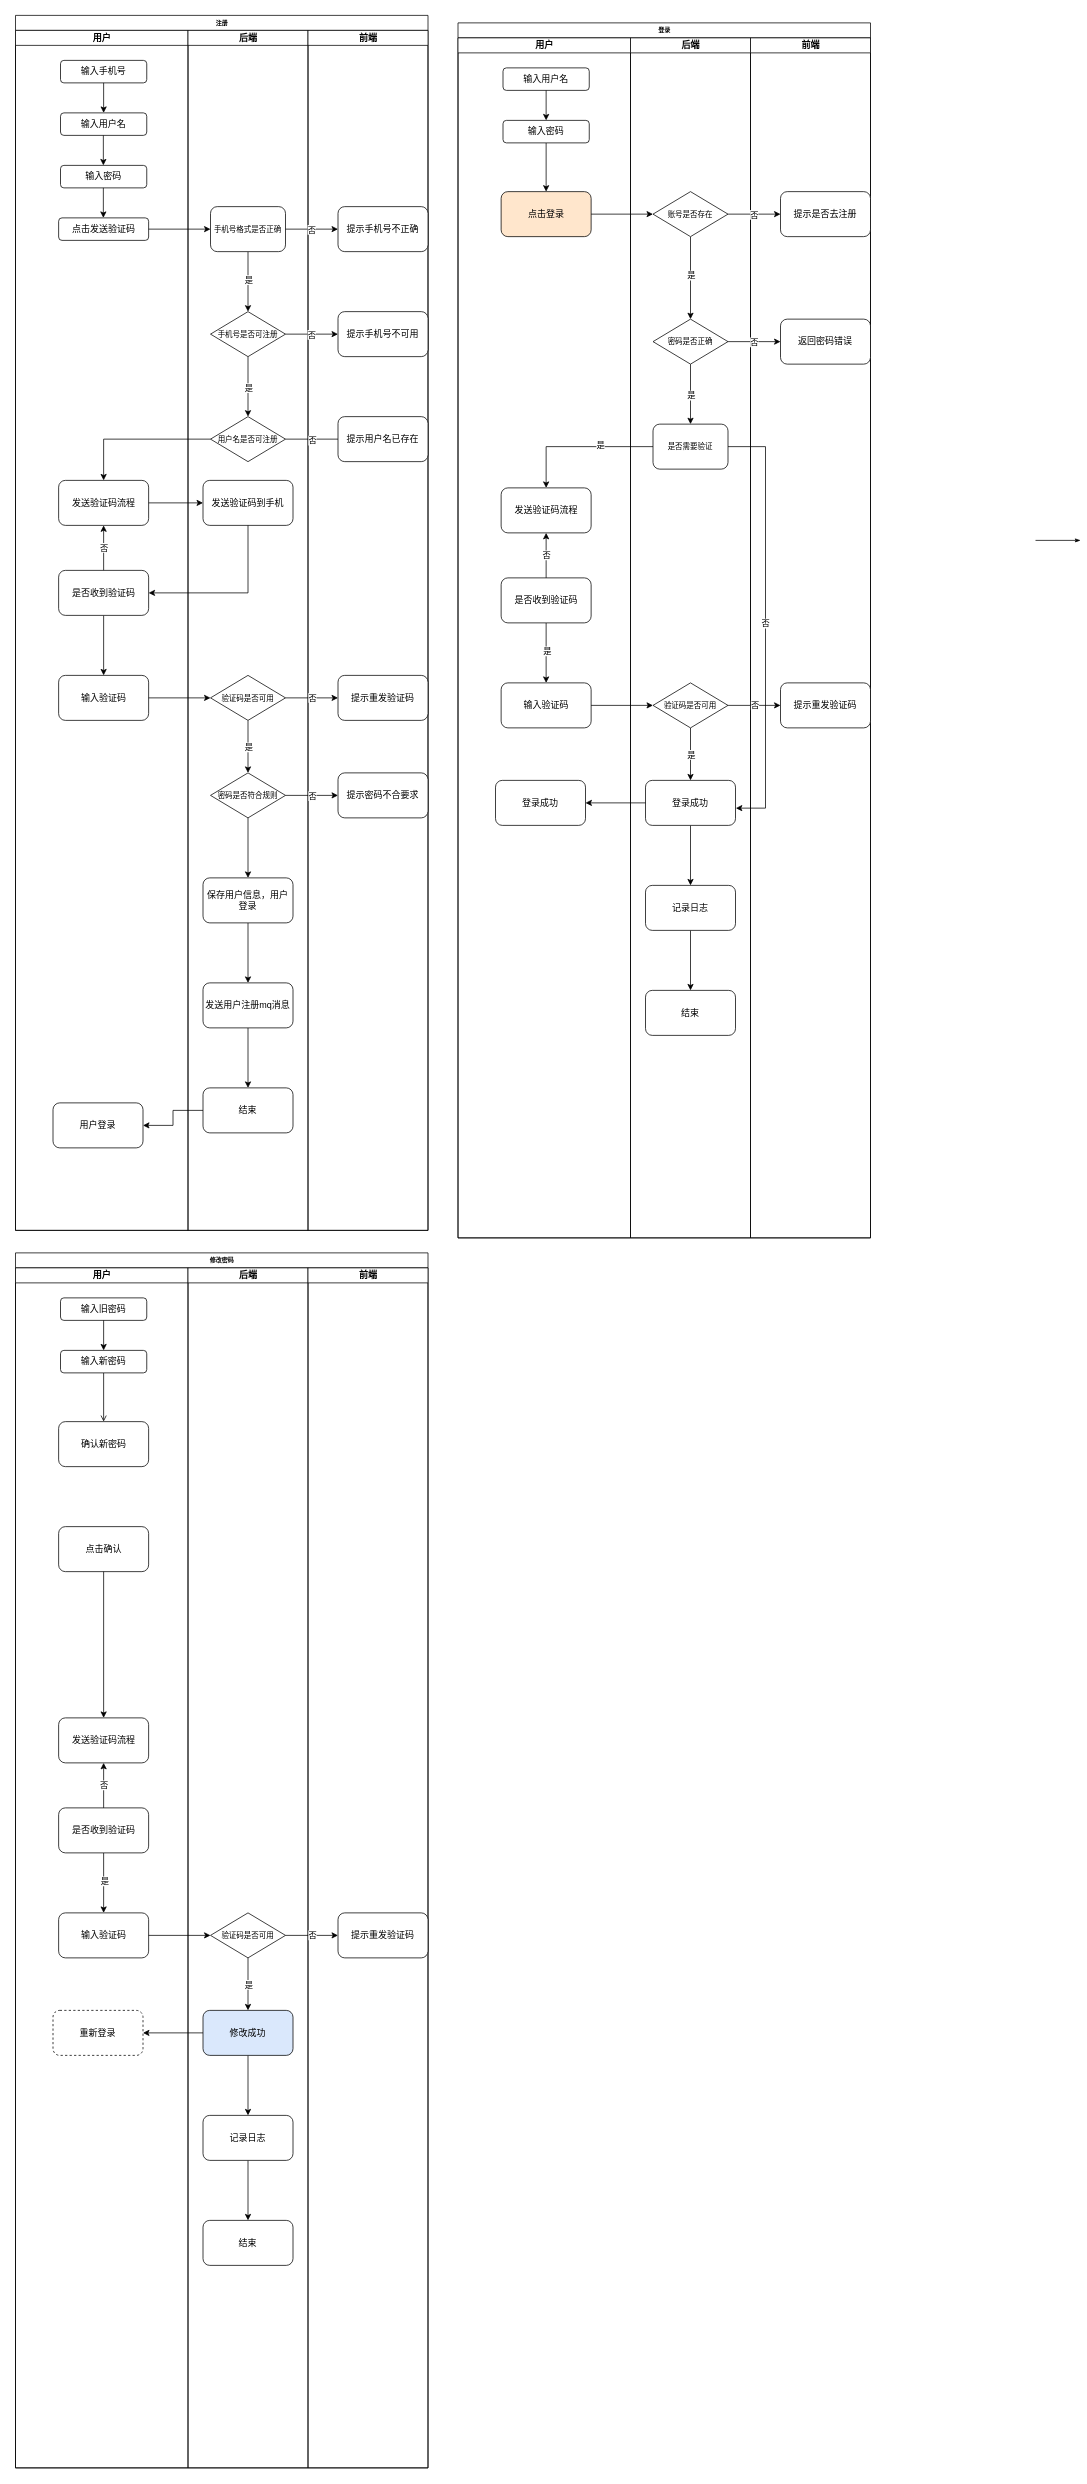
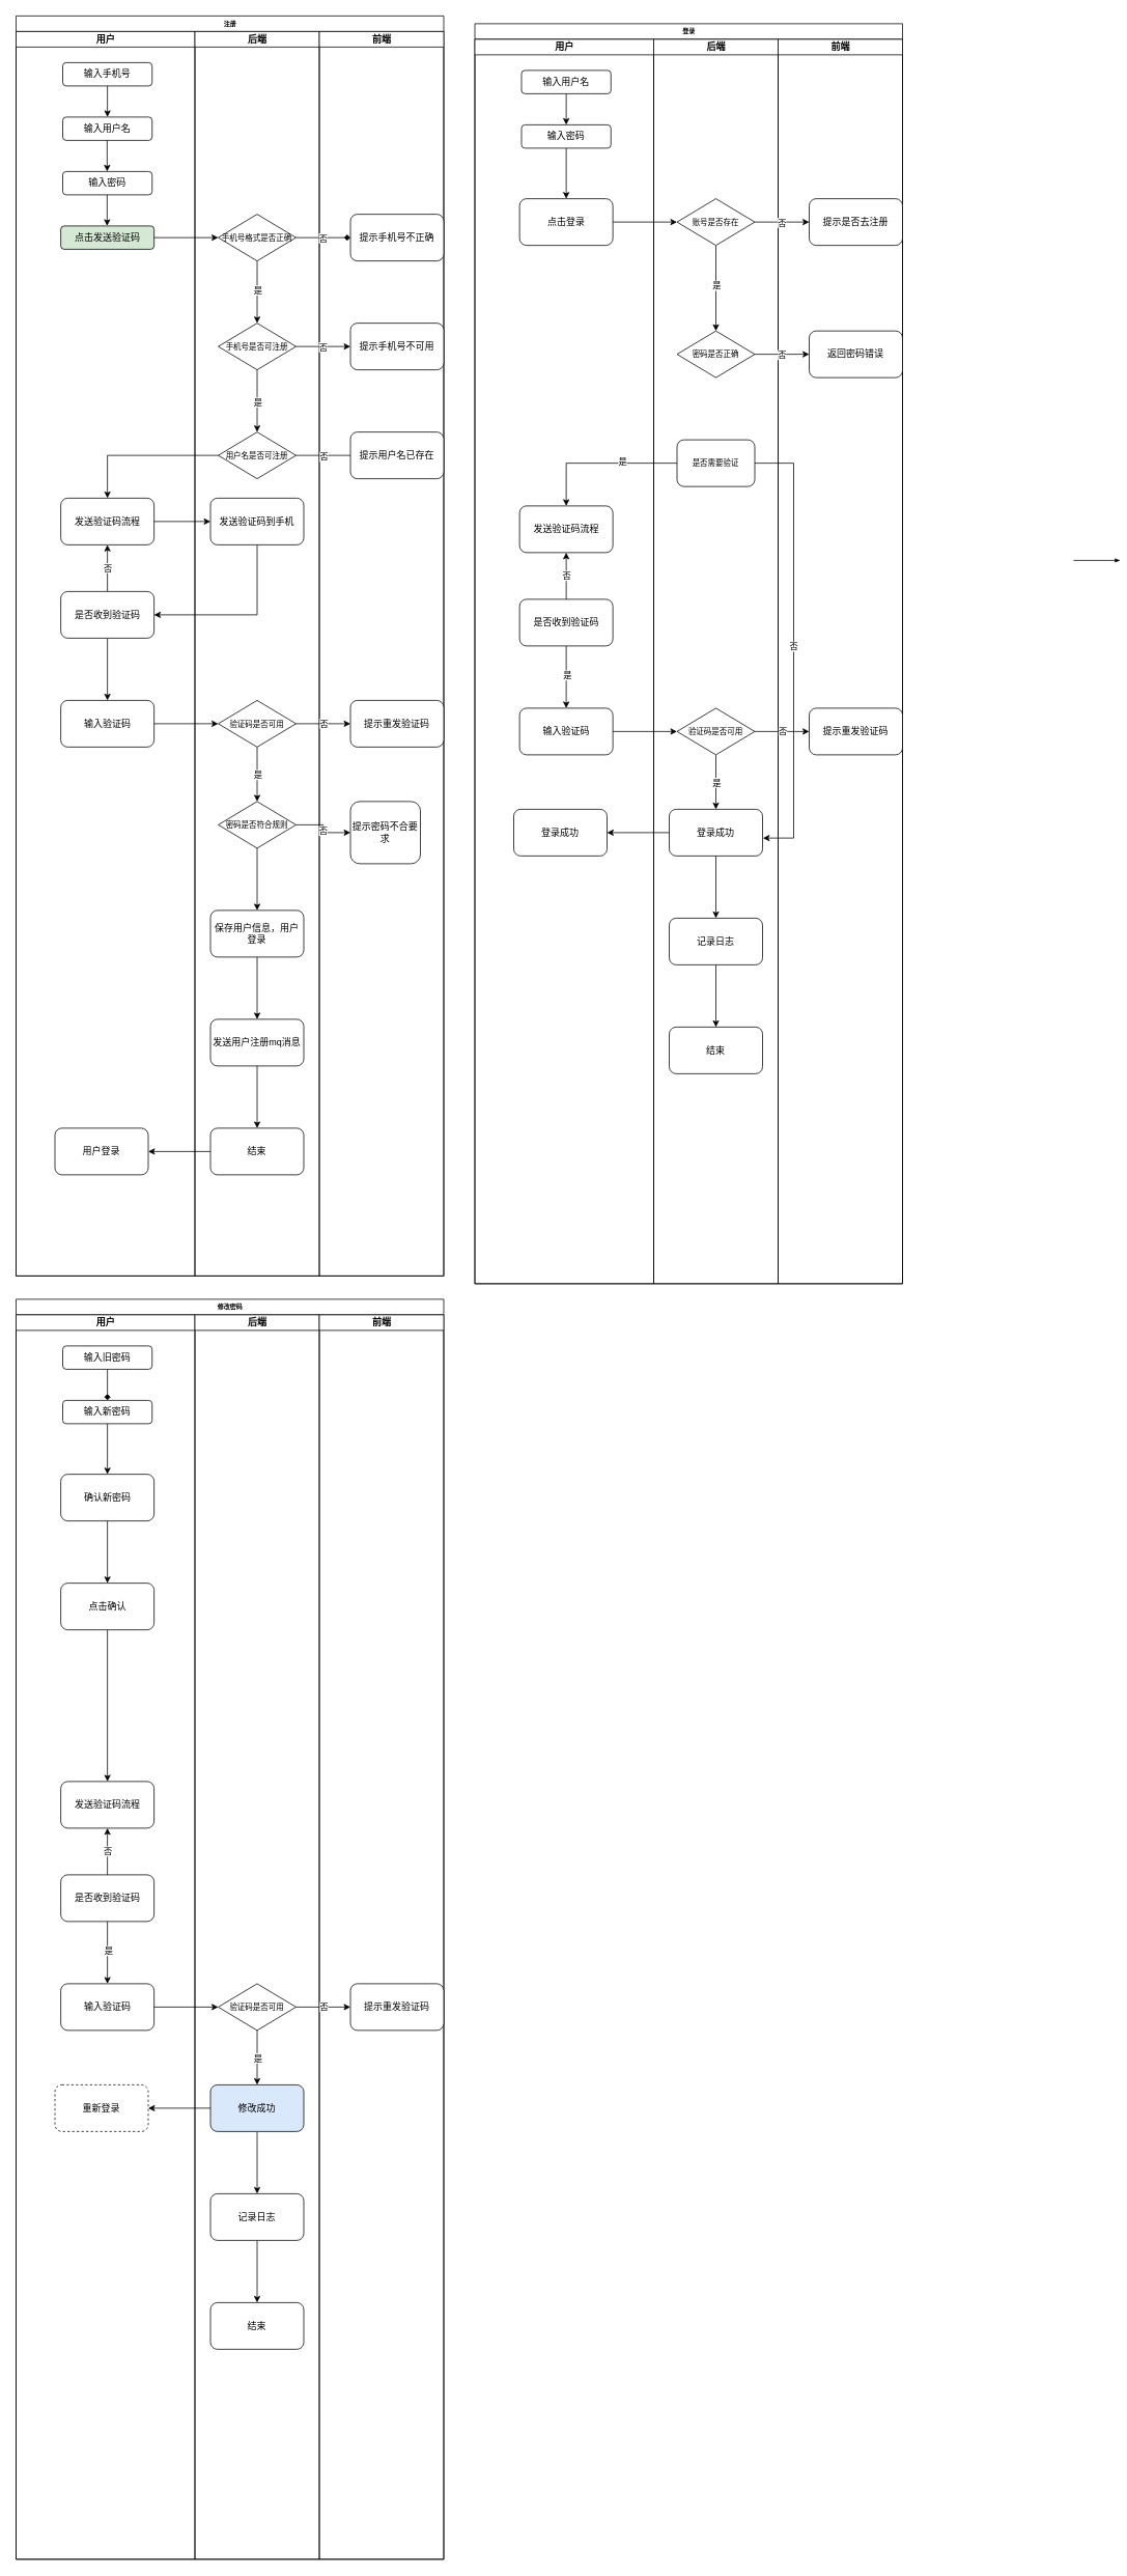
- <mxCell id="106" value="点击登录" style="whiteSpace=wrap;html=1;rounded=1;fillColor=#ffe6cc;" vertex="1" parent="94"><mxGeometry x="57.5" y="205" width="120" height="60" as="geometry" /></mxCell>
+ <mxCell id="106" value="点击登录" style="whiteSpace=wrap;html=1;rounded=1;" vertex="1" parent="94"><mxGeometry x="57.5" y="205" width="120" height="60" as="geometry" /></mxCell>
- <mxCell id="7" value="点击发送验证码" style="rounded=1;whiteSpace=wrap;html=1;" parent="3" vertex="1"><mxGeometry x="57.5" y="250" width="120" height="30" as="geometry" /></mxCell>
+ <mxCell id="7" value="点击发送验证码" style="rounded=1;whiteSpace=wrap;html=1;fillColor=#d5e8d4;" parent="3" vertex="1"><mxGeometry x="57.5" y="250" width="120" height="30" as="geometry" /></mxCell>
- <mxCell id="21" value="&lt;font style=&quot;font-size: 10px;&quot;&gt;手机号格式是否正确&lt;/font&gt;" style="whiteSpace=wrap;html=1;rounded=1;" parent="18" vertex="1"><mxGeometry x="30" y="235" width="100" height="60" as="geometry" /></mxCell>
+ <mxCell id="21" value="&lt;font style=&quot;font-size: 10px;&quot;&gt;手机号格式是否正确&lt;/font&gt;" style="rhombus;whiteSpace=wrap;html=1;" parent="18" vertex="1"><mxGeometry x="30" y="235" width="100" height="60" as="geometry" /></mxCell>
- <mxCell id="44" value="" style="edgeStyle=orthogonalEdgeStyle;rounded=0;orthogonalLoop=1;jettySize=auto;html=1;" parent="2" source="21" target="38" edge="1"><mxGeometry relative="1" as="geometry" /></mxCell>
+ <mxCell id="44" value="" style="edgeStyle=orthogonalEdgeStyle;rounded=0;orthogonalLoop=1;jettySize=auto;html=1;endArrow=diamond;" parent="2" source="21" target="38" edge="1"><mxGeometry relative="1" as="geometry" /></mxCell>
- <mxCell id="112" value="" style="edgeStyle=orthogonalEdgeStyle;rounded=0;orthogonalLoop=1;jettySize=auto;html=1;" edge="1" parent="108" source="114" target="115"><mxGeometry relative="1" as="geometry" /></mxCell>
- <mxCell id="113" value="是" style="edgeLabel;html=1;align=center;verticalAlign=middle;resizable=0;points=[];" vertex="1" connectable="0" parent="112"><mxGeometry x="0.036" relative="1" as="geometry"><mxPoint as="offset" /></mxGeometry></mxCell>
- <mxCell id="42" value="提示密码不合要求" style="rounded=1;whiteSpace=wrap;html=1;" parent="37" vertex="1"><mxGeometry x="40" y="990" width="120" height="60" as="geometry" /></mxCell>
+ <mxCell id="42" value="提示密码不合要求" style="rounded=1;whiteSpace=wrap;html=1;" parent="37" vertex="1"><mxGeometry x="40" y="990" width="90" height="80" as="geometry" /></mxCell>
- <mxCell id="17" value="用户登录" style="rounded=1;whiteSpace=wrap;html=1;" parent="3" vertex="1"><mxGeometry x="50" y="1430" width="120" height="60" as="geometry" /></mxCell>
+ <mxCell id="17" value="用户登录" style="rounded=1;whiteSpace=wrap;html=1;" parent="3" vertex="1"><mxGeometry x="50" y="1410" width="120" height="60" as="geometry" /></mxCell>
- <mxCell id="64" value="" style="endArrow=classic;html=1;rounded=0;exitX=0.5;exitY=1;exitDx=0;exitDy=0;" edge="1" parent="60" source="61" target="63"><mxGeometry width="50" height="50" relative="1" as="geometry"><mxPoint x="240" y="200" as="sourcePoint" /><mxPoint x="290" y="150" as="targetPoint" /></mxGeometry></mxCell>
+ <mxCell id="64" value="" style="endArrow=diamond;html=1;rounded=0;exitX=0.5;exitY=1;exitDx=0;exitDy=0;" edge="1" parent="60" source="61" target="63"><mxGeometry width="50" height="50" relative="1" as="geometry"><mxPoint x="240" y="200" as="sourcePoint" /><mxPoint x="290" y="150" as="targetPoint" /></mxGeometry></mxCell>
- <mxCell id="62" value="" style="edgeStyle=orthogonalEdgeStyle;rounded=0;orthogonalLoop=1;jettySize=auto;html=1;endArrow=open;" edge="1" parent="60" source="63" target="73"><mxGeometry relative="1" as="geometry" /></mxCell>
+ <mxCell id="62" value="" style="edgeStyle=orthogonalEdgeStyle;rounded=0;orthogonalLoop=1;jettySize=auto;html=1;" edge="1" parent="60" source="63" target="73"><mxGeometry relative="1" as="geometry" /></mxCell>
+ <mxCell id="72" value="" style="edgeStyle=orthogonalEdgeStyle;rounded=0;orthogonalLoop=1;jettySize=auto;html=1;" edge="1" parent="60" source="73" target="75"><mxGeometry relative="1" as="geometry" /></mxCell>
